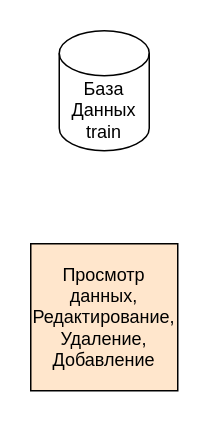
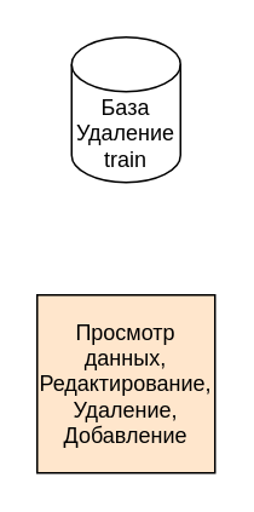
- <mxCell id="3" value="База Данных&lt;br&gt;train" style="shape=cylinder3;whiteSpace=wrap;html=1;boundedLbl=1;backgroundOutline=1;size=15;" vertex="1" parent="1"><mxGeometry x="39" y="20" width="60" height="80" as="geometry" /></mxCell>
+ <mxCell id="3" value="База Удаление&lt;br&gt;train" style="shape=cylinder3;whiteSpace=wrap;html=1;boundedLbl=1;backgroundOutline=1;size=15;" vertex="1" parent="1"><mxGeometry x="39" y="20" width="60" height="80" as="geometry" /></mxCell>
